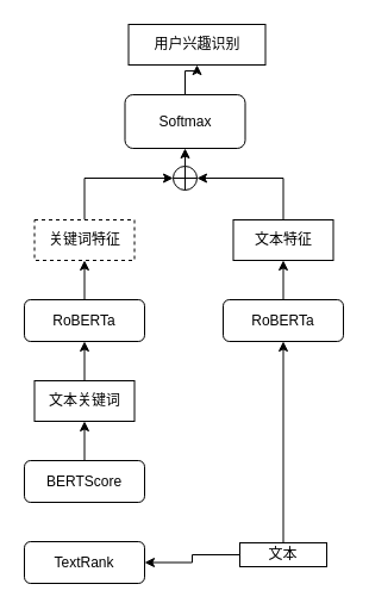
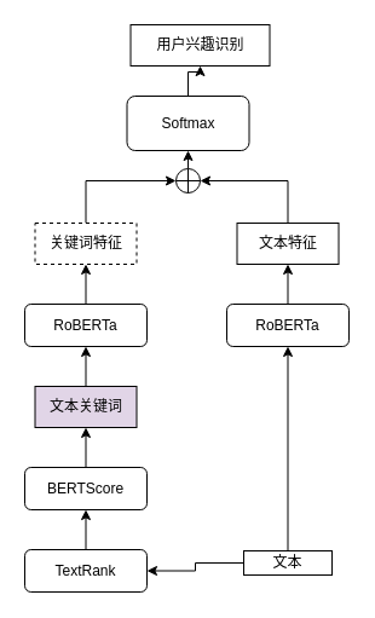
- <mxCell id="10" value="文本关键词" style="rounded=0;whiteSpace=wrap;html=1;fontFamily=宋体;" vertex="1" parent="1"><mxGeometry x="28.5" y="319" width="84" height="34" as="geometry" /></mxCell>
+ <mxCell id="10" value="文本关键词" style="rounded=0;whiteSpace=wrap;html=1;fontFamily=宋体;fillColor=#e1d5e7;" vertex="1" parent="1"><mxGeometry x="28.5" y="319" width="84" height="34" as="geometry" /></mxCell>
+ <mxCell id="5" style="edgeStyle=orthogonalEdgeStyle;rounded=0;orthogonalLoop=1;jettySize=auto;html=1;exitX=0.5;exitY=0;exitDx=0;exitDy=0;entryX=0.5;entryY=1;entryDx=0;entryDy=0;" edge="1" parent="1" source="6" target="8"><mxGeometry relative="1" as="geometry" /></mxCell>
